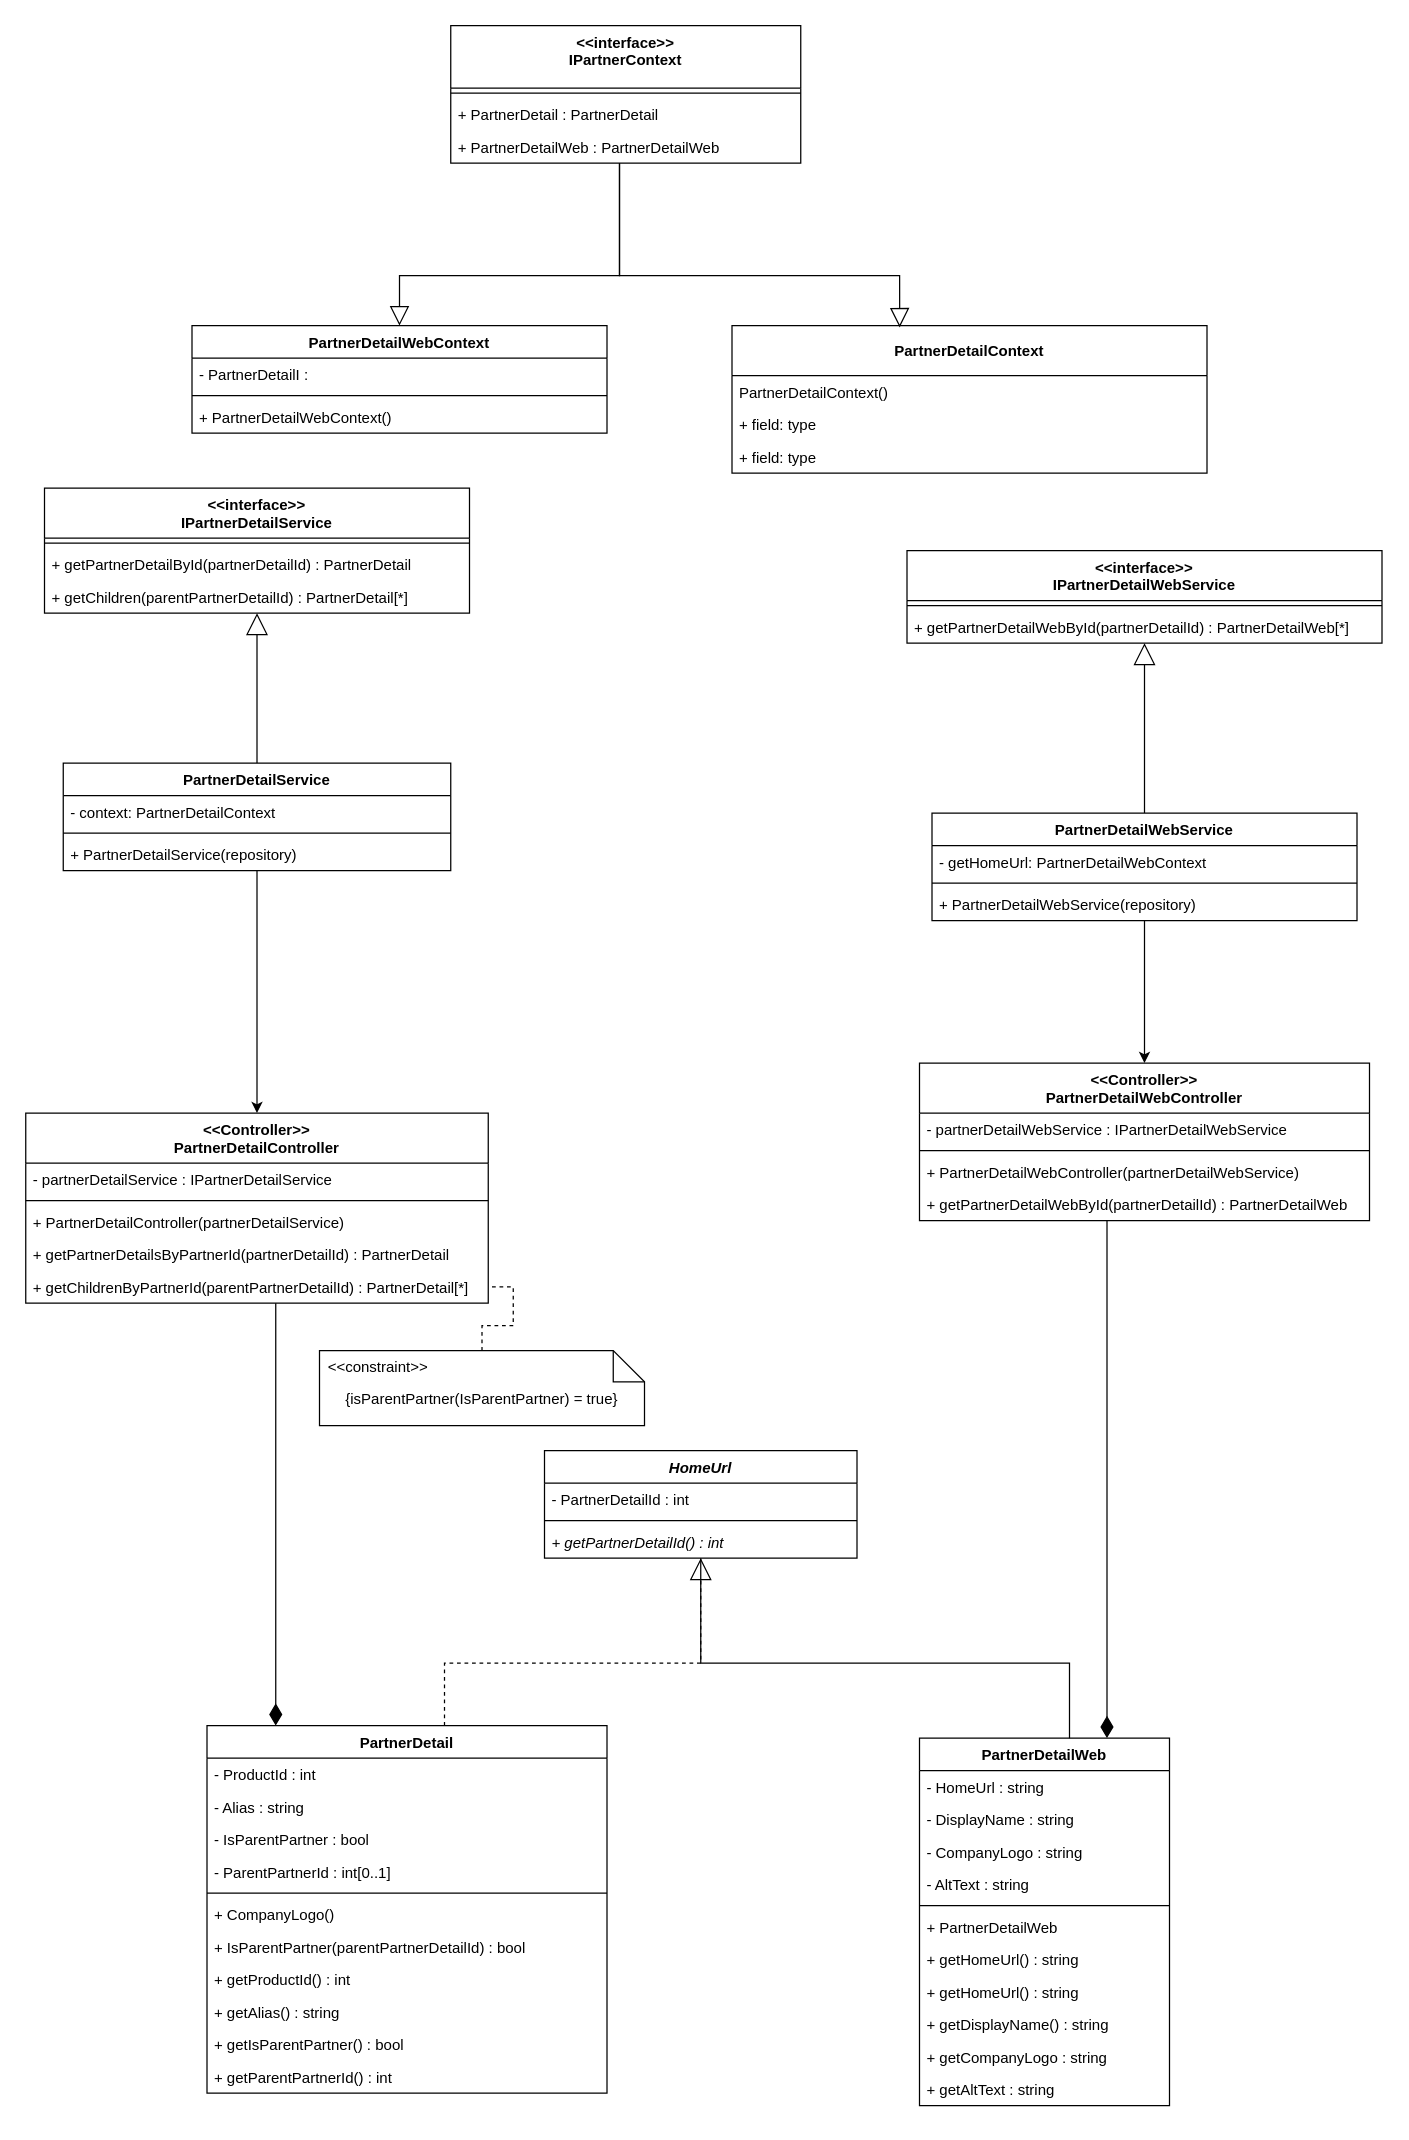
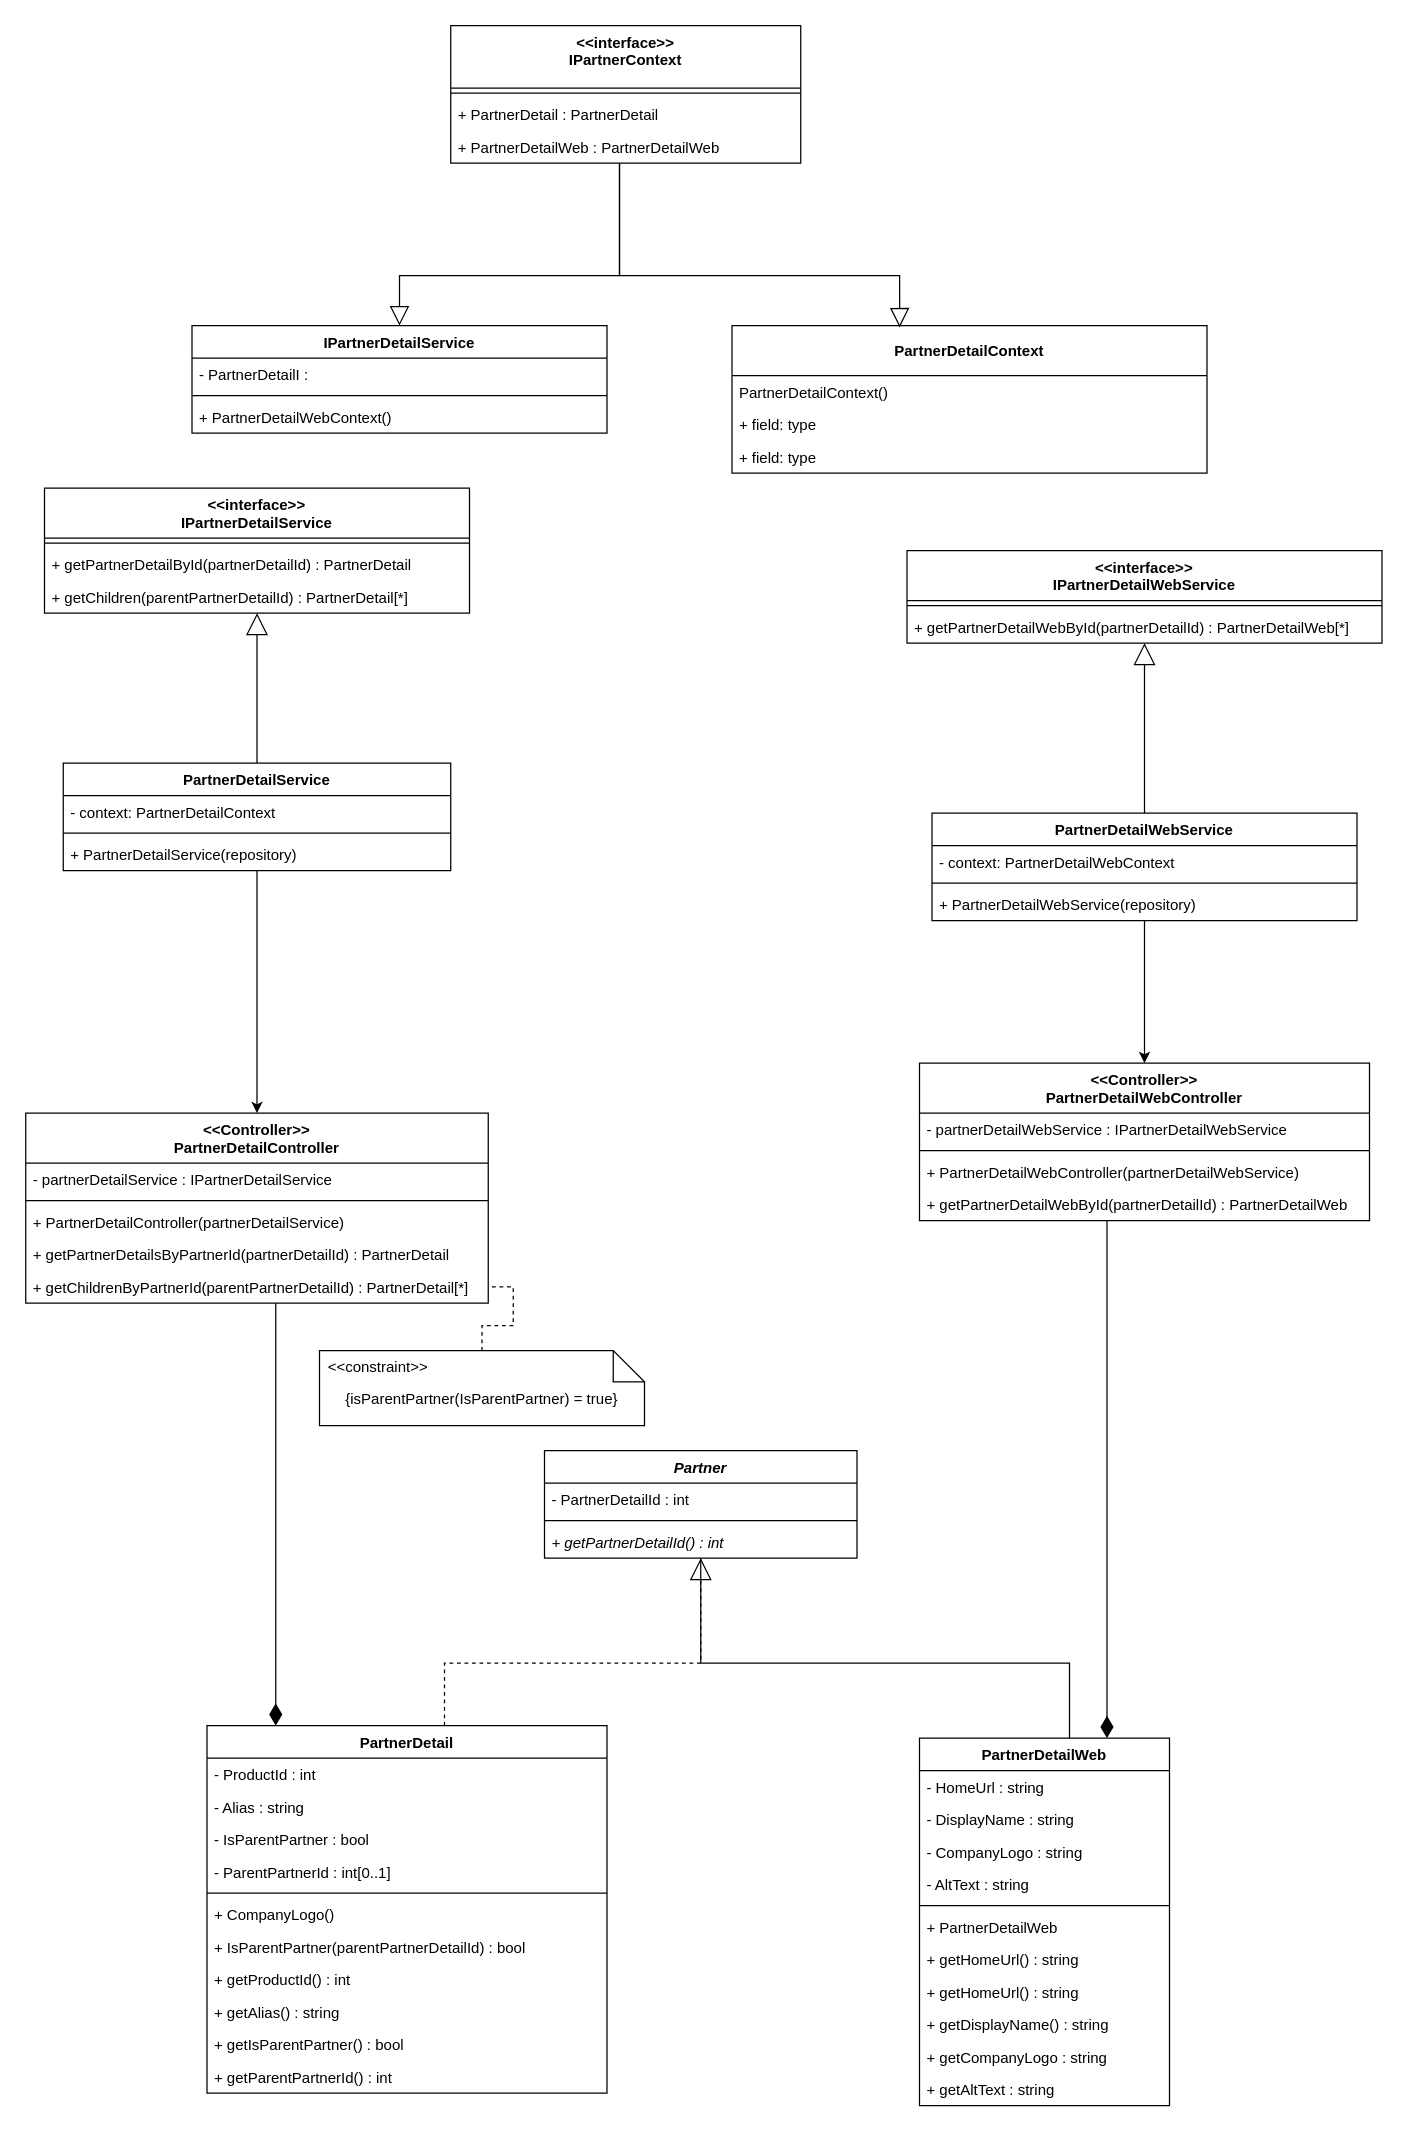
- <mxCell id="77" value="PartnerDetailWebContext" style="swimlane;fontStyle=1;align=center;verticalAlign=top;childLayout=stackLayout;horizontal=1;startSize=26;horizontalStack=0;resizeParent=1;resizeParentMax=0;resizeLast=0;collapsible=1;marginBottom=0;" vertex="1" parent="1"><mxGeometry x="153" y="260" width="332" height="86" as="geometry" /></mxCell>
+ <mxCell id="77" value="IPartnerDetailService" style="swimlane;fontStyle=1;align=center;verticalAlign=top;childLayout=stackLayout;horizontal=1;startSize=26;horizontalStack=0;resizeParent=1;resizeParentMax=0;resizeLast=0;collapsible=1;marginBottom=0;" vertex="1" parent="1"><mxGeometry x="153" y="260" width="332" height="86" as="geometry" /></mxCell>
- <mxCell id="70" value="- getHomeUrl: PartnerDetailWebContext" style="text;strokeColor=none;fillColor=none;align=left;verticalAlign=top;spacingLeft=4;spacingRight=4;overflow=hidden;rotatable=0;points=[[0,0.5],[1,0.5]];portConstraint=eastwest;" vertex="1" parent="69"><mxGeometry y="26" width="340" height="26" as="geometry" /></mxCell>
+ <mxCell id="70" value="- context: PartnerDetailWebContext" style="text;strokeColor=none;fillColor=none;align=left;verticalAlign=top;spacingLeft=4;spacingRight=4;overflow=hidden;rotatable=0;points=[[0,0.5],[1,0.5]];portConstraint=eastwest;" vertex="1" parent="69"><mxGeometry y="26" width="340" height="26" as="geometry" /></mxCell>
- <mxCell id="32" value="HomeUrl" style="swimlane;fontStyle=3;align=center;verticalAlign=top;childLayout=stackLayout;horizontal=1;startSize=26;horizontalStack=0;resizeParent=1;resizeParentMax=0;resizeLast=0;collapsible=1;marginBottom=0;" parent="1" vertex="1"><mxGeometry x="435" y="1160" width="250" height="86" as="geometry" /></mxCell>
+ <mxCell id="32" value="Partner" style="swimlane;fontStyle=3;align=center;verticalAlign=top;childLayout=stackLayout;horizontal=1;startSize=26;horizontalStack=0;resizeParent=1;resizeParentMax=0;resizeLast=0;collapsible=1;marginBottom=0;" parent="1" vertex="1"><mxGeometry x="435" y="1160" width="250" height="86" as="geometry" /></mxCell>
